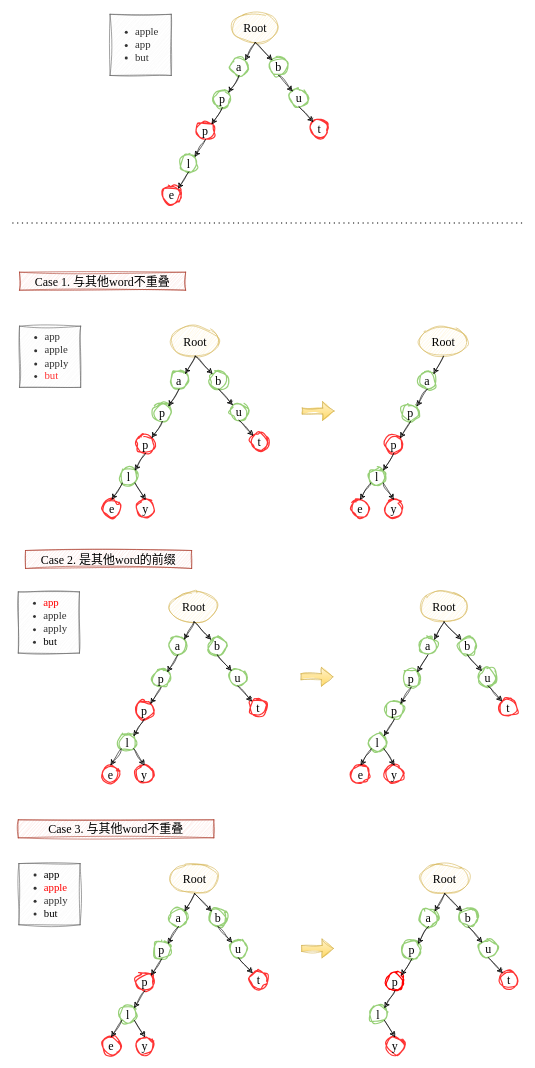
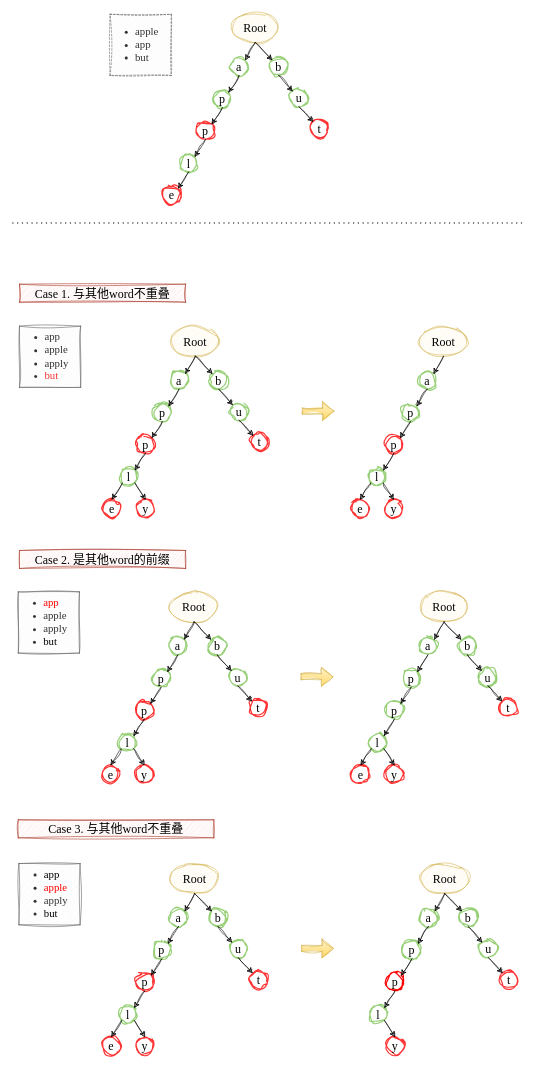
- <mxCell id="16" value="&lt;ul style=&quot;font-size: 18px;&quot;&gt;&lt;li style=&quot;font-size: 18px;&quot;&gt;&lt;font style=&quot;font-size: 18px;&quot;&gt;apple&lt;/font&gt;&lt;/li&gt;&lt;li style=&quot;font-size: 18px;&quot;&gt;app&lt;/li&gt;&lt;li style=&quot;font-size: 18px;&quot;&gt;but&lt;/li&gt;&lt;/ul&gt;" style="html=1;aspect=fixed;sketch=1;hachureGap=4;jiggle=2;curveFitting=1;fontFamily=Architects Daughter;fontSource=https%3A%2F%2Ffonts.googleapis.com%2Fcss%3Ffamily%3DArchitects%2BDaughter;fontSize=18;align=left;spacing=2;whiteSpace=wrap;verticalAlign=middle;horizontal=1;fillColor=#f5f5f5;strokeColor=#666666;fontColor=#333333;" parent="4" vertex="1"><mxGeometry y="3" width="102" height="102" as="geometry" /></mxCell>
+ <mxCell id="16" value="&lt;ul style=&quot;font-size: 18px;&quot;&gt;&lt;li style=&quot;font-size: 18px;&quot;&gt;&lt;font style=&quot;font-size: 18px;&quot;&gt;apple&lt;/font&gt;&lt;/li&gt;&lt;li style=&quot;font-size: 18px;&quot;&gt;app&lt;/li&gt;&lt;li style=&quot;font-size: 18px;&quot;&gt;but&lt;/li&gt;&lt;/ul&gt;" style="html=1;aspect=fixed;sketch=1;hachureGap=4;jiggle=2;curveFitting=1;fontFamily=Architects Daughter;fontSource=https%3A%2F%2Ffonts.googleapis.com%2Fcss%3Ffamily%3DArchitects%2BDaughter;fontSize=18;align=left;spacing=2;whiteSpace=wrap;verticalAlign=middle;horizontal=1;fillColor=#f5f5f5;strokeColor=#666666;fontColor=#333333;dashed=1;" parent="4" vertex="1"><mxGeometry y="3" width="102" height="102" as="geometry" /></mxCell>
- <mxCell id="3" value="Case 1. 与其他word不重叠" style="text;html=1;strokeColor=#ae4132;fillColor=#fad9d5;align=center;verticalAlign=middle;whiteSpace=wrap;rounded=0;fontSize=20;fontFamily=Architects Daughter;sketch=1;curveFitting=1;jiggle=2;shadow=0;" parent="1" vertex="1"><mxGeometry x="32" y="453" width="277" height="30" as="geometry" /></mxCell>
+ <mxCell id="3" value="Case 1. 与其他word不重叠" style="text;html=1;strokeColor=#ae4132;fillColor=#fad9d5;align=center;verticalAlign=middle;whiteSpace=wrap;rounded=0;fontSize=20;fontFamily=Architects Daughter;sketch=1;curveFitting=1;jiggle=2;shadow=0;" parent="1" vertex="1"><mxGeometry x="32" y="473" width="277" height="30" as="geometry" /></mxCell>
- <mxCell id="23" value="Case 2. 是其他word的前缀" style="text;html=1;strokeColor=#ae4132;fillColor=#fad9d5;align=center;verticalAlign=middle;whiteSpace=wrap;rounded=0;fontSize=20;fontFamily=Architects Daughter;sketch=1;curveFitting=1;jiggle=2;shadow=0;" parent="1" vertex="1"><mxGeometry x="42" y="917" width="277" height="30" as="geometry" /></mxCell>
+ <mxCell id="23" value="Case 2. 是其他word的前缀" style="text;html=1;strokeColor=#ae4132;fillColor=#fad9d5;align=center;verticalAlign=middle;whiteSpace=wrap;rounded=0;fontSize=20;fontFamily=Architects Daughter;sketch=1;curveFitting=1;jiggle=2;shadow=0;" parent="1" vertex="1"><mxGeometry x="32" y="917" width="277" height="30" as="geometry" /></mxCell>
